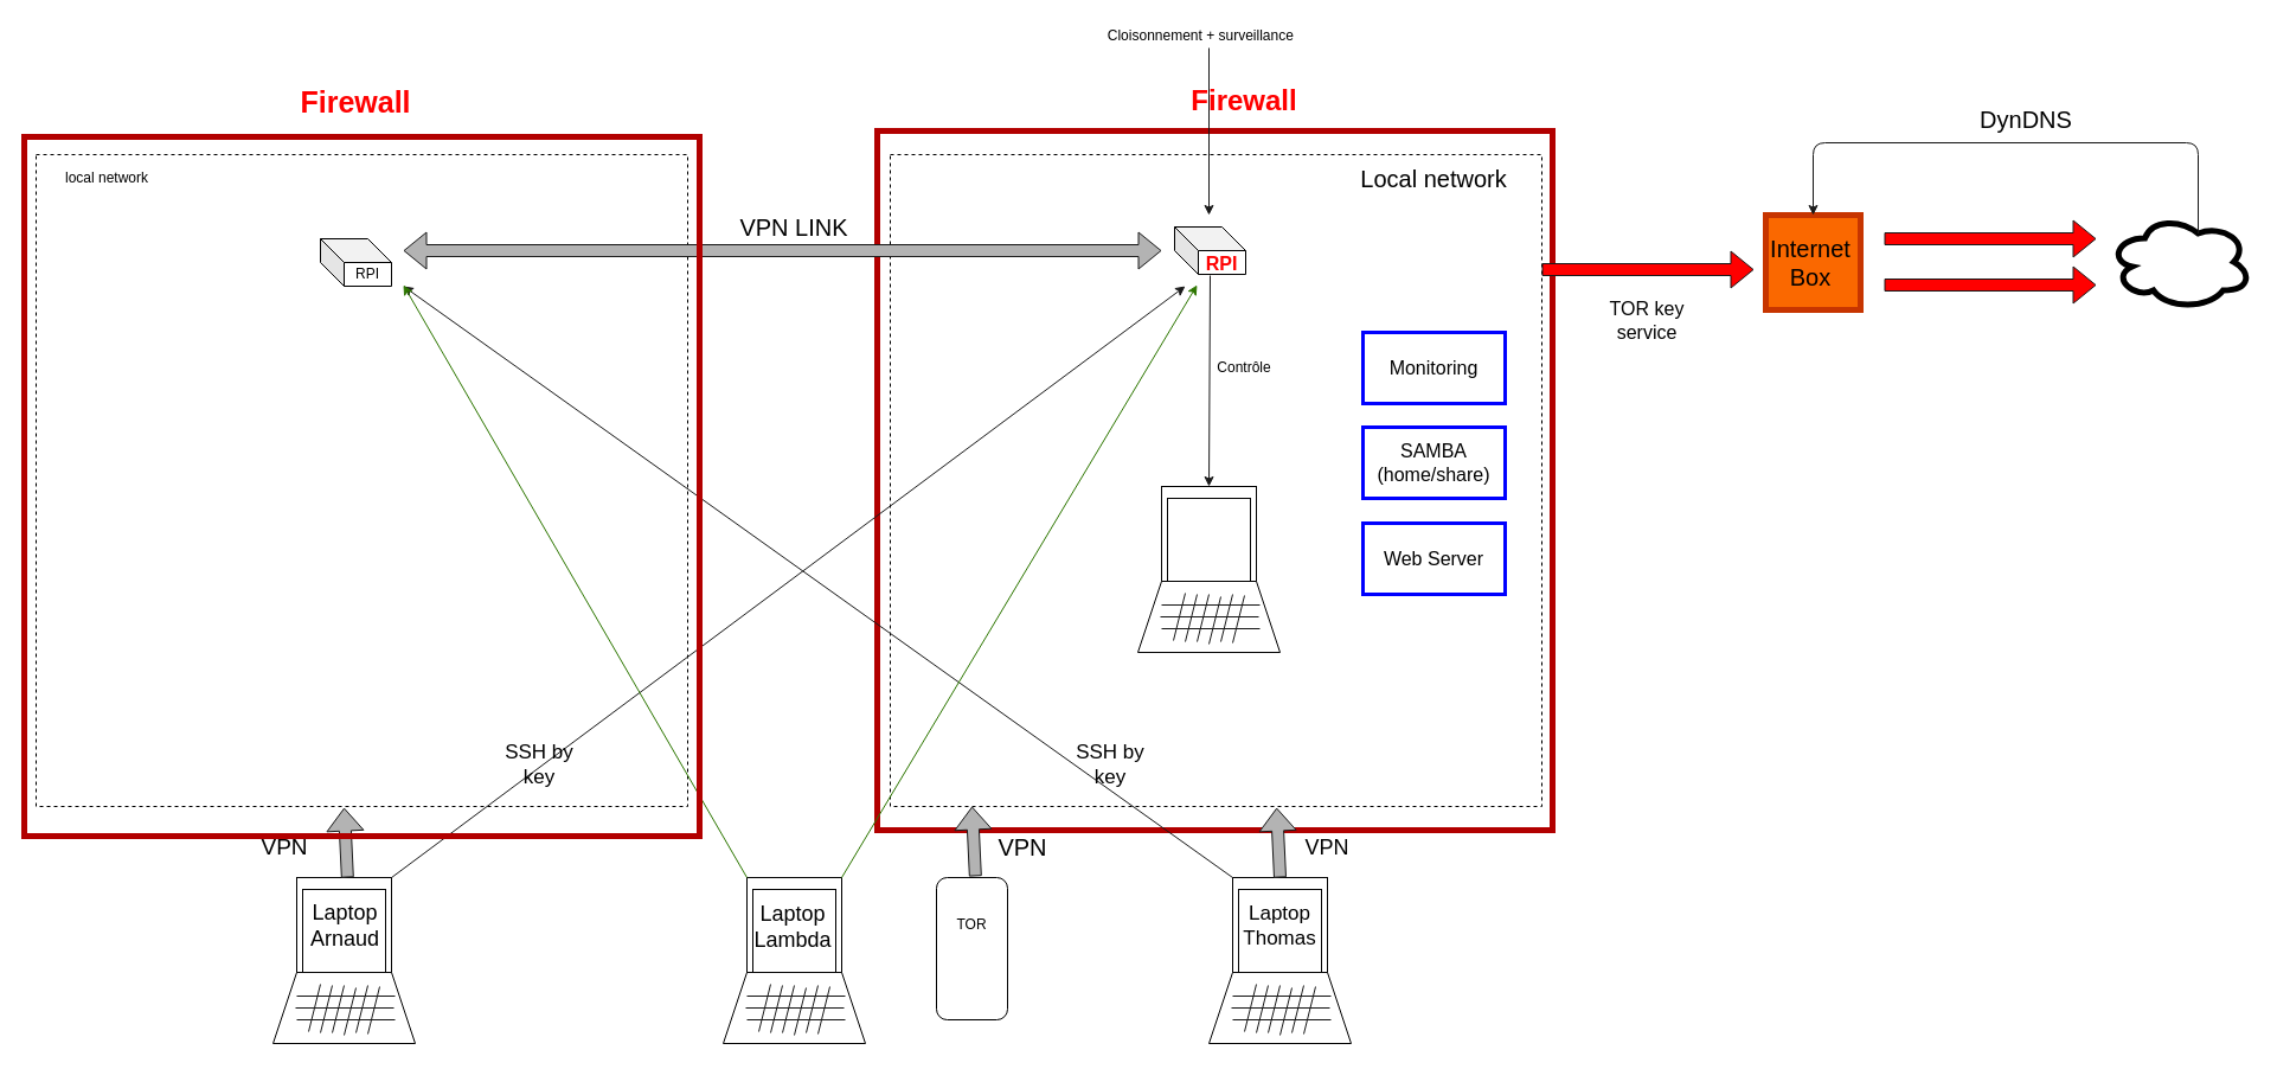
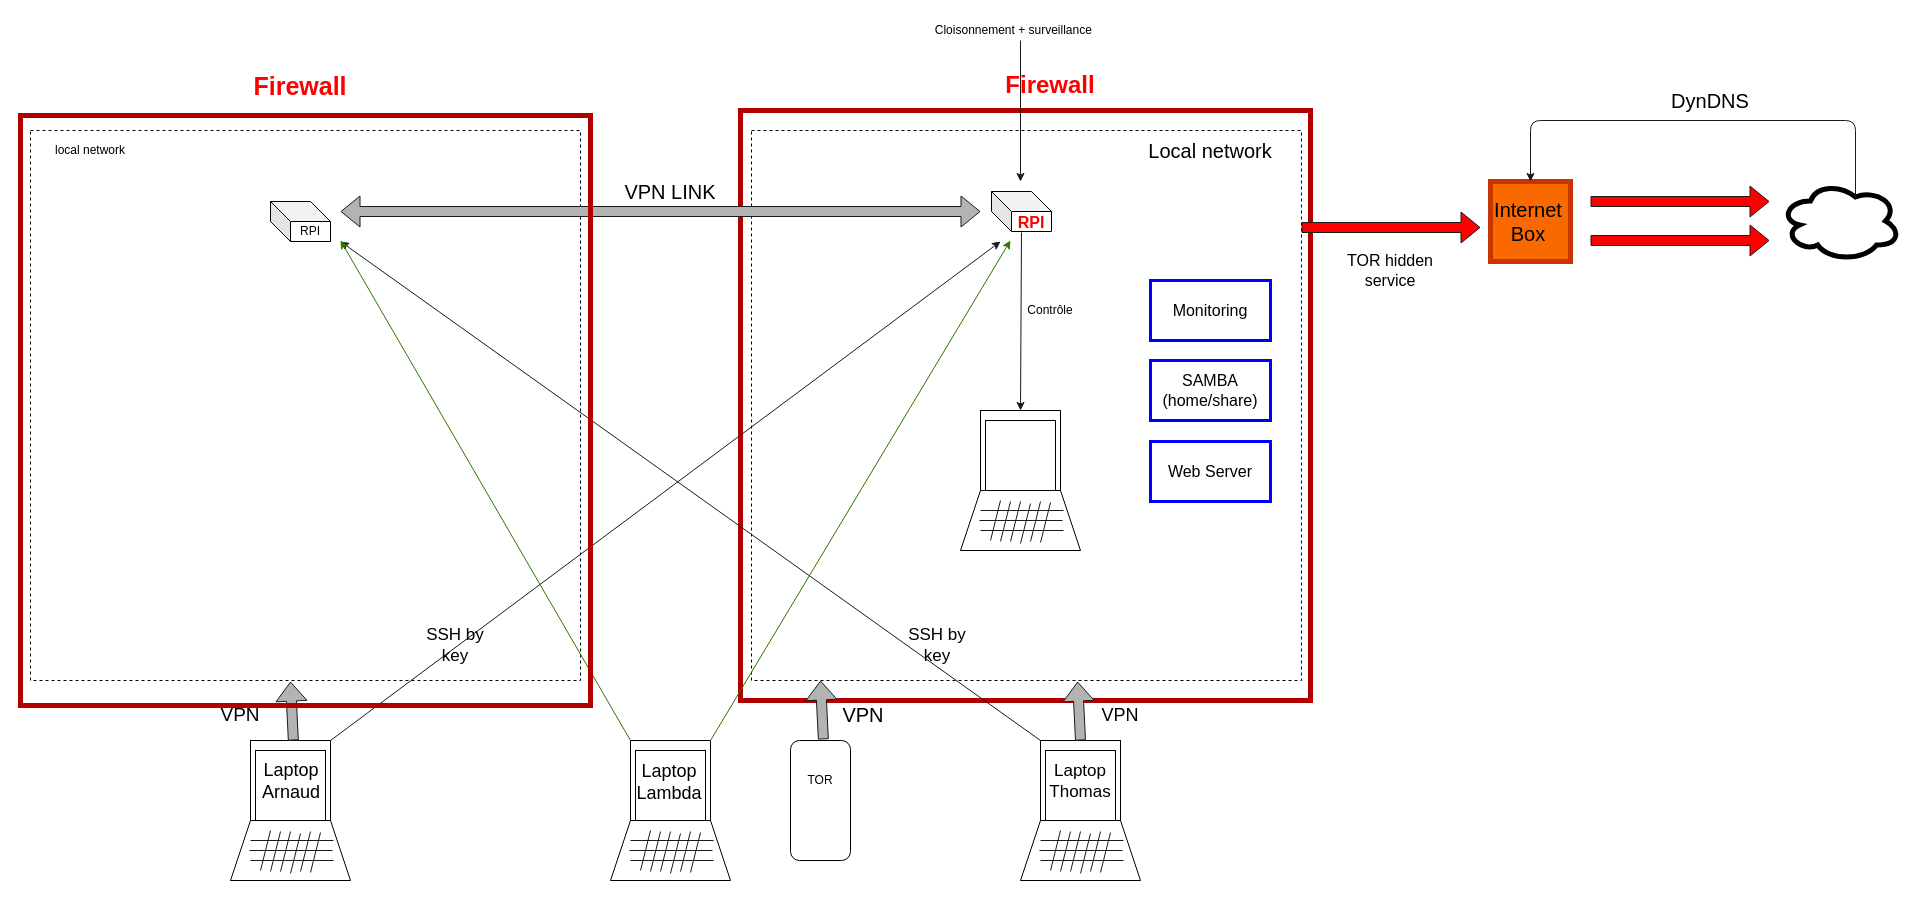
- <mxCell id="81" value="&lt;font style=&quot;font-size: 16px&quot;&gt;TOR key service&lt;br&gt;&lt;/font&gt;" style="text;html=1;strokeColor=none;fillColor=none;align=center;verticalAlign=middle;whiteSpace=wrap;rounded=0;" parent="1" vertex="1"><mxGeometry x="1340" y="250" width="100" height="40" as="geometry" /></mxCell>
+ <mxCell id="81" value="&lt;font style=&quot;font-size: 16px&quot;&gt;TOR hidden service&lt;br&gt;&lt;/font&gt;" style="text;html=1;strokeColor=none;fillColor=none;align=center;verticalAlign=middle;whiteSpace=wrap;rounded=0;" parent="1" vertex="1"><mxGeometry x="1340" y="250" width="100" height="40" as="geometry" /></mxCell>
